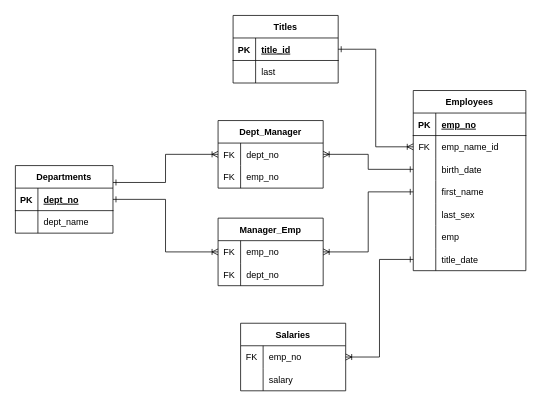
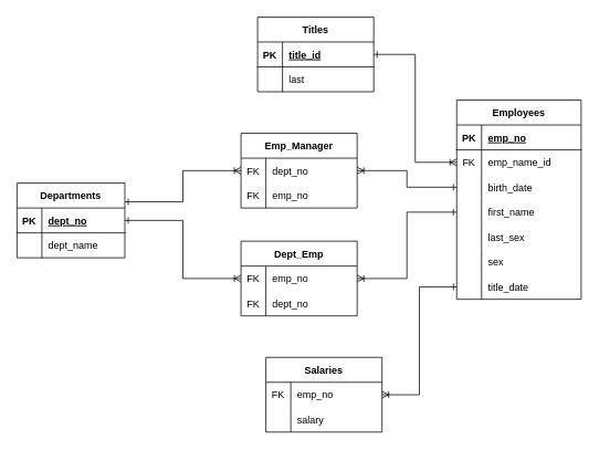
- <mxCell id="39" value="Dept_Manager" style="shape=table;startSize=30;container=1;collapsible=1;childLayout=tableLayout;fixedRows=1;rowLines=0;fontStyle=1;align=center;resizeLast=1;" vertex="1" parent="1"><mxGeometry x="290" y="160" width="140" height="90" as="geometry" /></mxCell>
+ <mxCell id="39" value="Emp_Manager" style="shape=table;startSize=30;container=1;collapsible=1;childLayout=tableLayout;fixedRows=1;rowLines=0;fontStyle=1;align=center;resizeLast=1;" vertex="1" parent="1"><mxGeometry x="290" y="160" width="140" height="90" as="geometry" /></mxCell>
- <mxCell id="46" value="Manager_Emp" style="shape=table;startSize=30;container=1;collapsible=1;childLayout=tableLayout;fixedRows=1;rowLines=0;fontStyle=1;align=center;resizeLast=1;" vertex="1" parent="1"><mxGeometry x="290" y="290" width="140" height="90" as="geometry" /></mxCell>
+ <mxCell id="46" value="Dept_Emp" style="shape=table;startSize=30;container=1;collapsible=1;childLayout=tableLayout;fixedRows=1;rowLines=0;fontStyle=1;align=center;resizeLast=1;" vertex="1" parent="1"><mxGeometry x="290" y="290" width="140" height="90" as="geometry" /></mxCell>
- <mxCell id="35" value="emp" style="shape=partialRectangle;connectable=0;fillColor=none;top=0;left=0;bottom=0;right=0;align=left;spacingLeft=6;overflow=hidden;" vertex="1" parent="33"><mxGeometry x="30" width="120" height="30" as="geometry"><mxRectangle width="120" height="30" as="alternateBounds" /></mxGeometry></mxCell>
+ <mxCell id="35" value="sex" style="shape=partialRectangle;connectable=0;fillColor=none;top=0;left=0;bottom=0;right=0;align=left;spacingLeft=6;overflow=hidden;" vertex="1" parent="33"><mxGeometry x="30" width="120" height="30" as="geometry"><mxRectangle width="120" height="30" as="alternateBounds" /></mxGeometry></mxCell>
